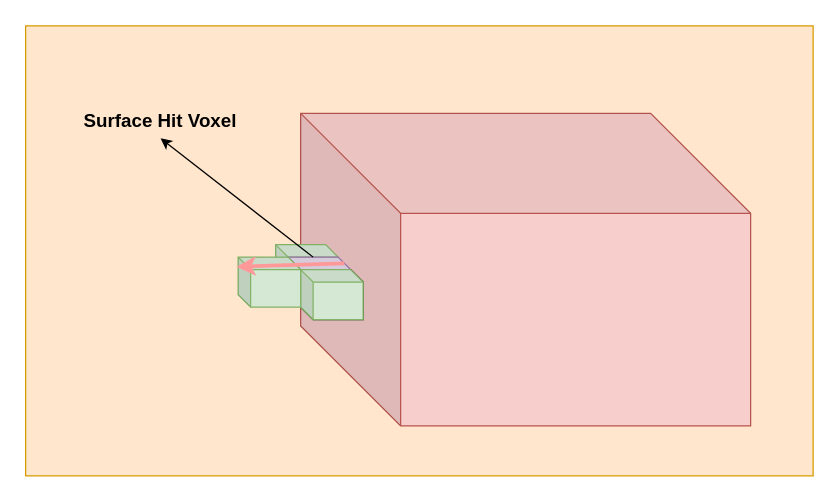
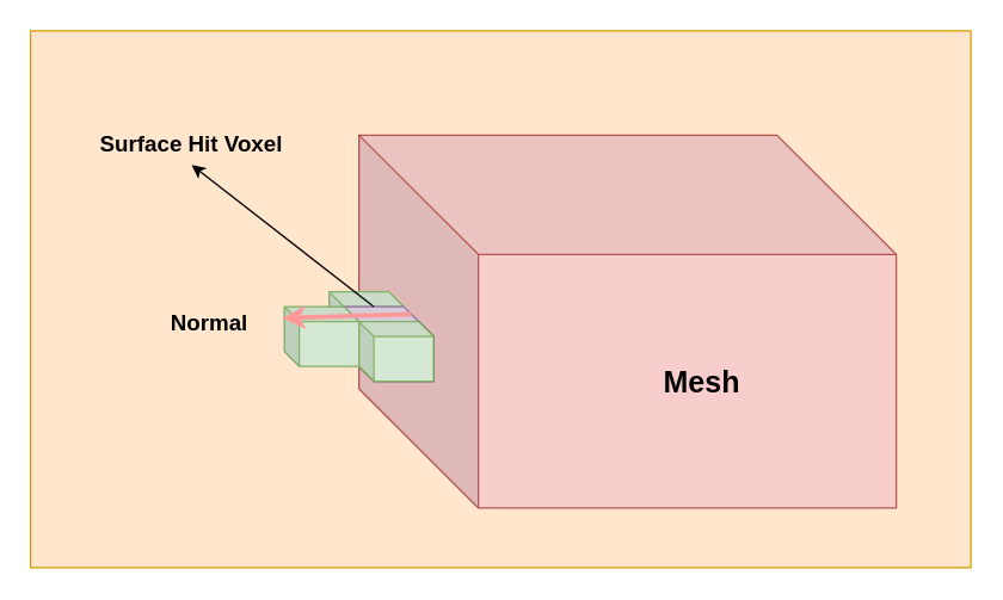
+ <mxCell id="13" value="Normal" style="text;html=1;align=center;verticalAlign=middle;whiteSpace=wrap;rounded=0;fontSize=15;fontStyle=1" vertex="1" parent="1"><mxGeometry x="110" y="200" width="60" height="30" as="geometry" /></mxCell>
+ <mxCell id="9" value="&lt;b style=&quot;font-size: 20px;&quot;&gt;&lt;font style=&quot;font-size: 20px;&quot;&gt;Mesh&lt;/font&gt;&lt;/b&gt;" style="text;html=1;align=center;verticalAlign=middle;whiteSpace=wrap;rounded=0;fontSize=20;" vertex="1" parent="1"><mxGeometry x="410" y="230" width="120" height="50" as="geometry" /></mxCell>
